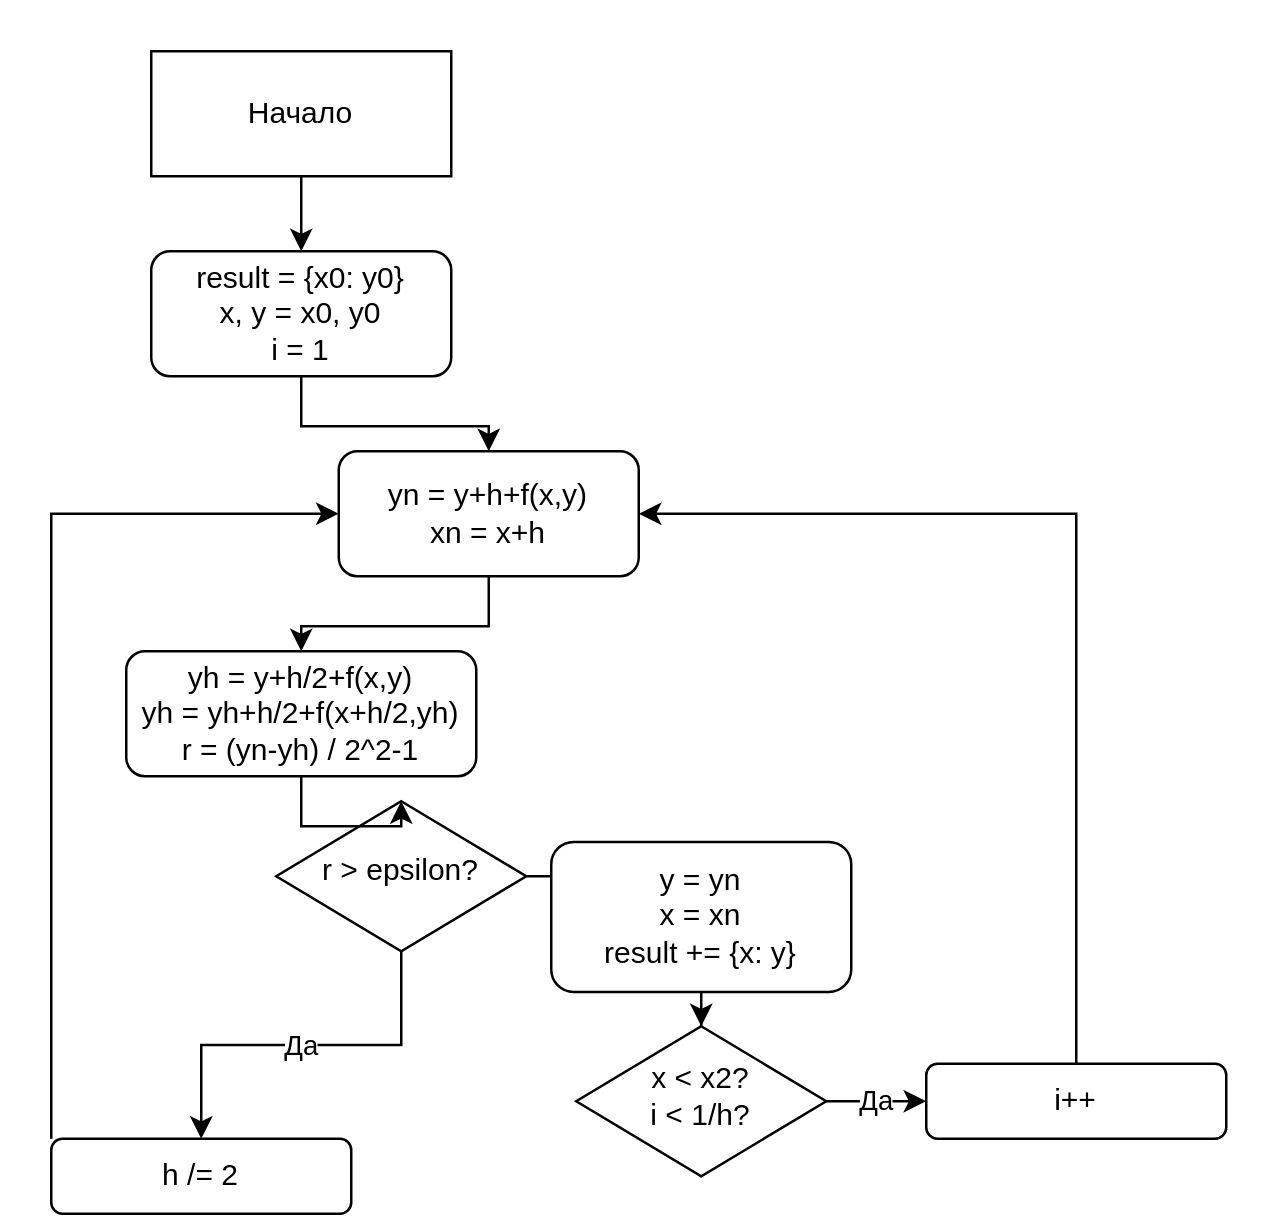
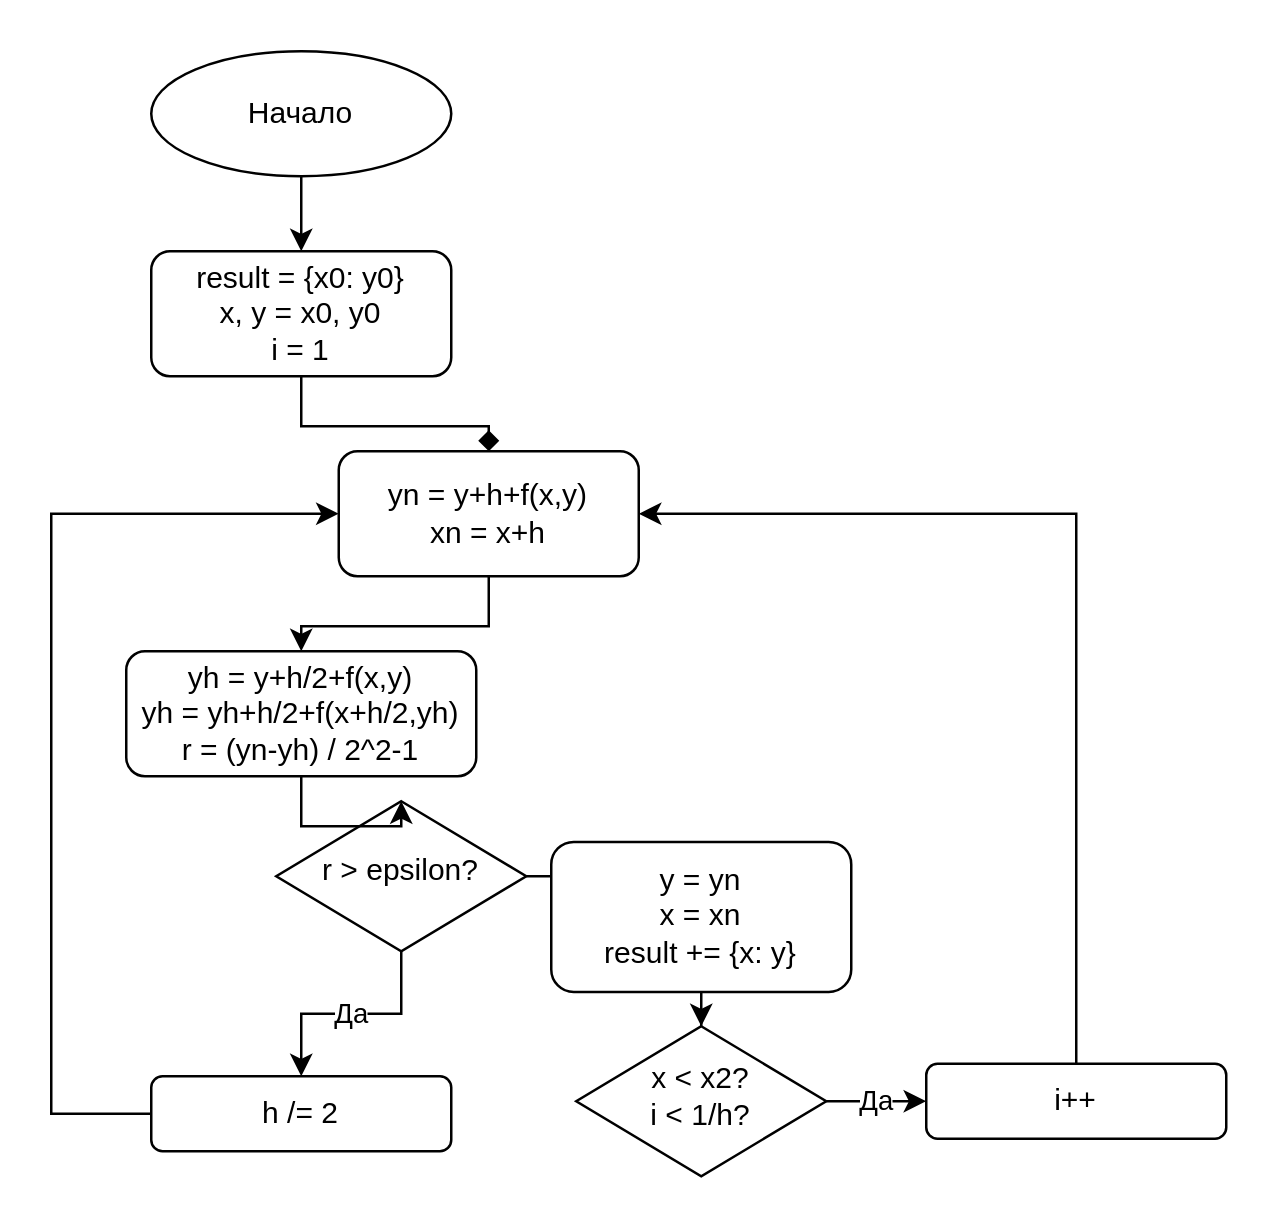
- <mxCell id="8" value="Начало" style="whiteSpace=wrap;html=1;rounded=0;" vertex="1" parent="1"><mxGeometry x="60" y="20" width="120" height="50" as="geometry" /></mxCell>
+ <mxCell id="8" value="Начало" style="ellipse;whiteSpace=wrap;html=1;" vertex="1" parent="1"><mxGeometry x="60" y="20" width="120" height="50" as="geometry" /></mxCell>
- <mxCell id="2" style="edgeStyle=orthogonalEdgeStyle;rounded=0;orthogonalLoop=1;jettySize=auto;html=1;entryX=0.5;entryY=0;entryDx=0;entryDy=0;" edge="1" parent="1" source="3" target="10"><mxGeometry relative="1" as="geometry" /></mxCell>
+ <mxCell id="2" style="edgeStyle=orthogonalEdgeStyle;rounded=0;orthogonalLoop=1;jettySize=auto;html=1;entryX=0.5;entryY=0;entryDx=0;entryDy=0;endArrow=diamond;" edge="1" parent="1" source="3" target="10"><mxGeometry relative="1" as="geometry" /></mxCell>
- <mxCell id="14" value="h /= 2" style="rounded=1;whiteSpace=wrap;html=1;fontSize=12;glass=0;strokeWidth=1;shadow=0;" vertex="1" parent="1"><mxGeometry x="20" y="455" width="120" height="30" as="geometry" /></mxCell>
+ <mxCell id="14" value="h /= 2" style="rounded=1;whiteSpace=wrap;html=1;fontSize=12;glass=0;strokeWidth=1;shadow=0;" vertex="1" parent="1"><mxGeometry x="60" y="430" width="120" height="30" as="geometry" /></mxCell>
